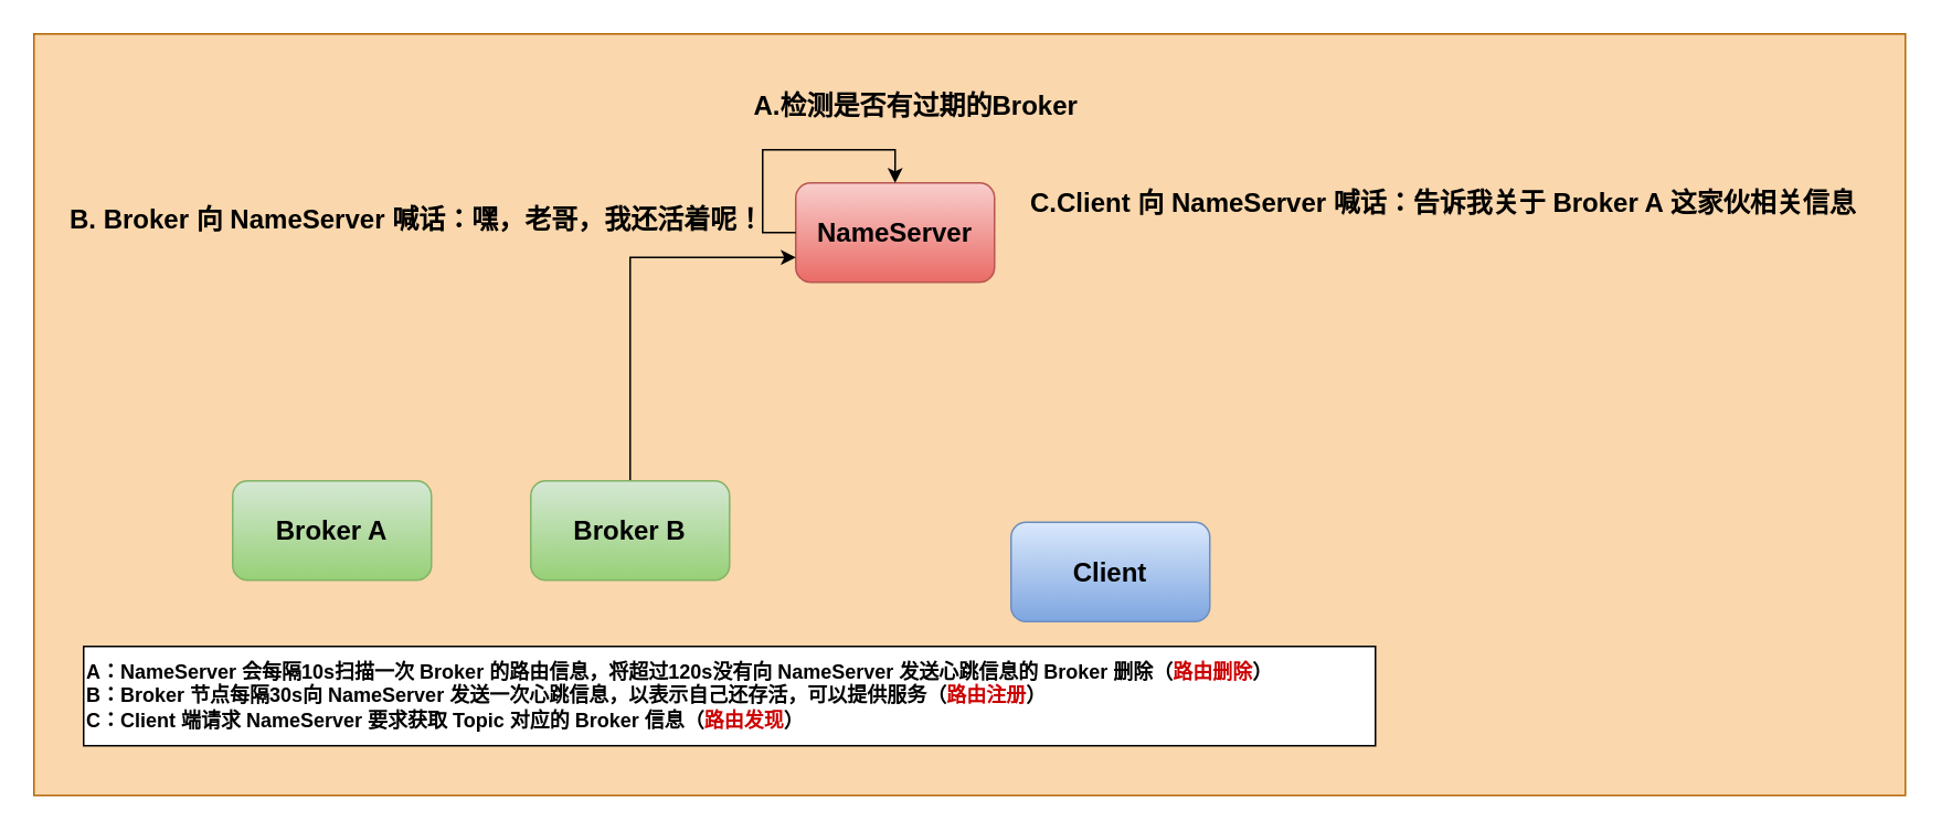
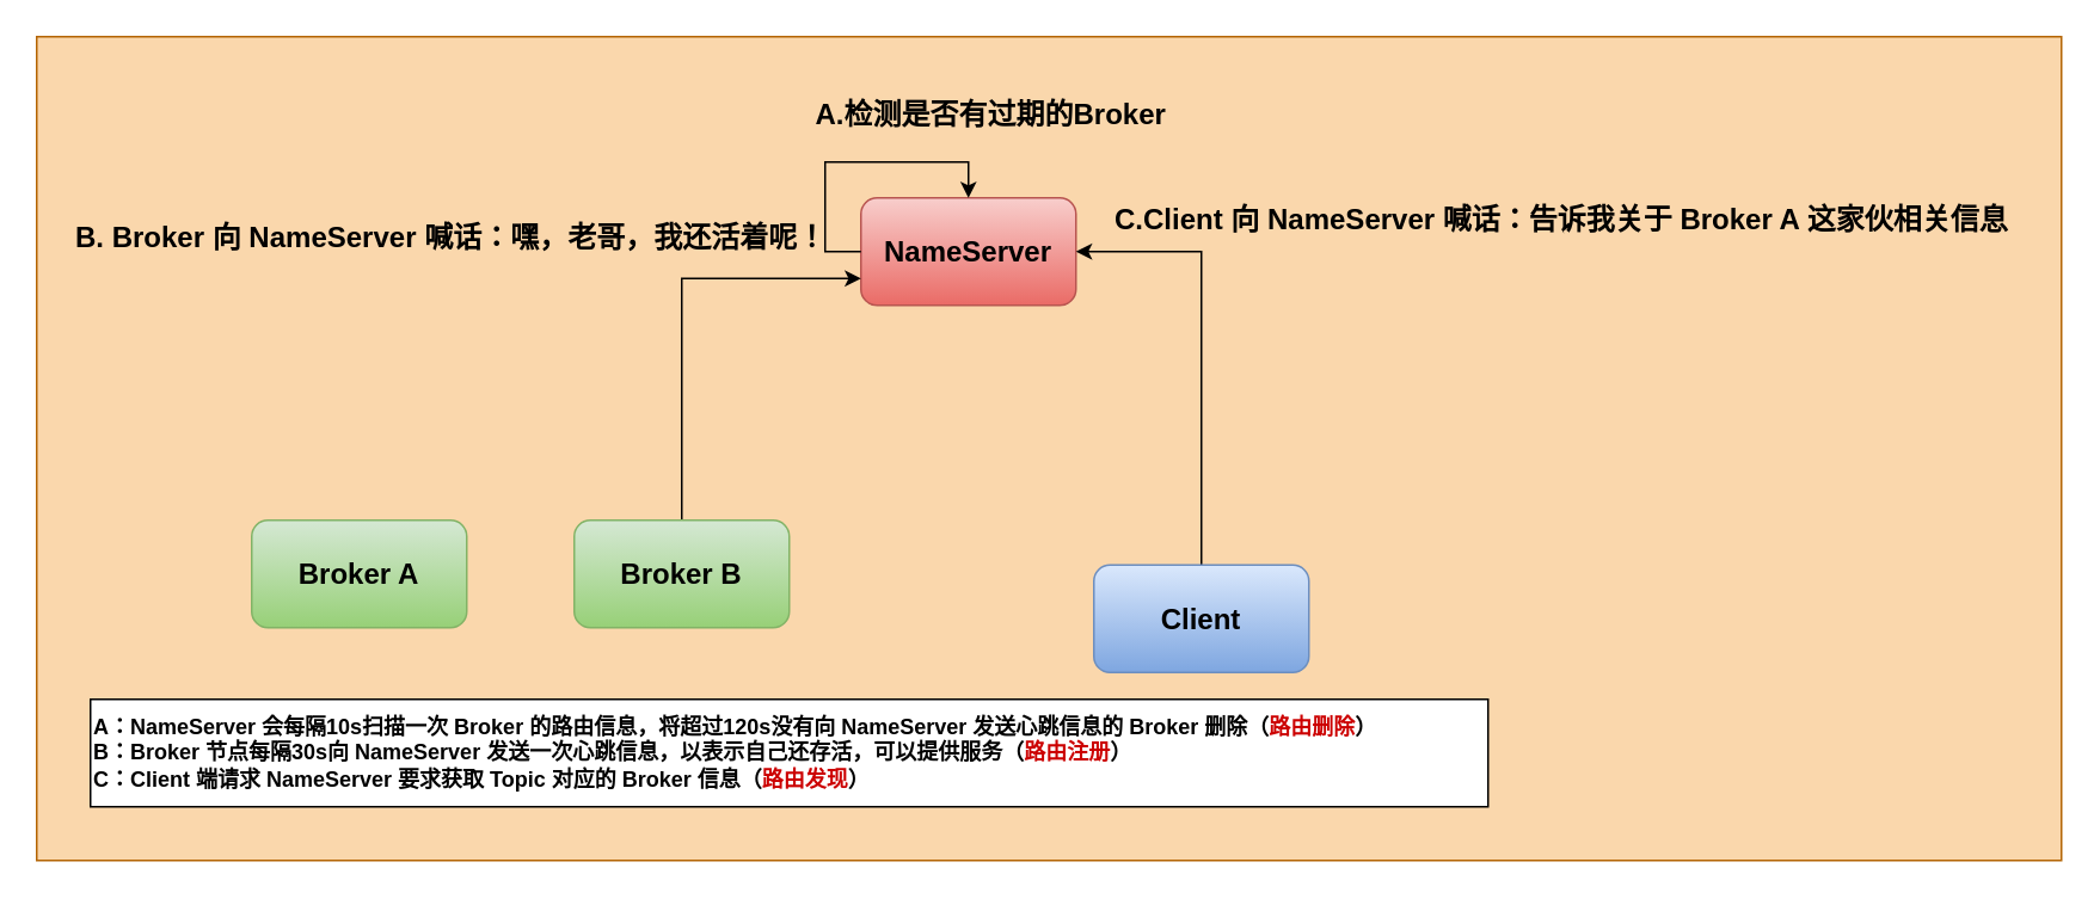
+ <mxCell id="4" style="edgeStyle=orthogonalEdgeStyle;rounded=0;orthogonalLoop=1;jettySize=auto;html=1;exitX=0.5;exitY=0;exitDx=0;exitDy=0;entryX=1;entryY=0.5;entryDx=0;entryDy=0;fontSize=16;fontStyle=1" edge="1" parent="1" source="5" target="3"><mxGeometry relative="1" as="geometry" /></mxCell>
